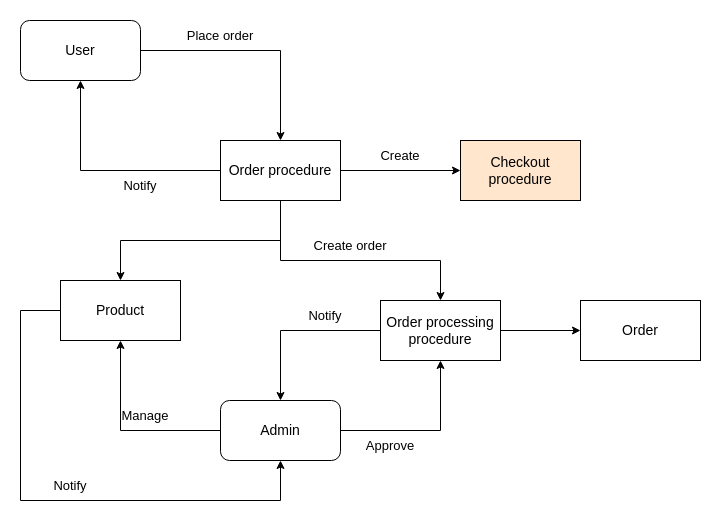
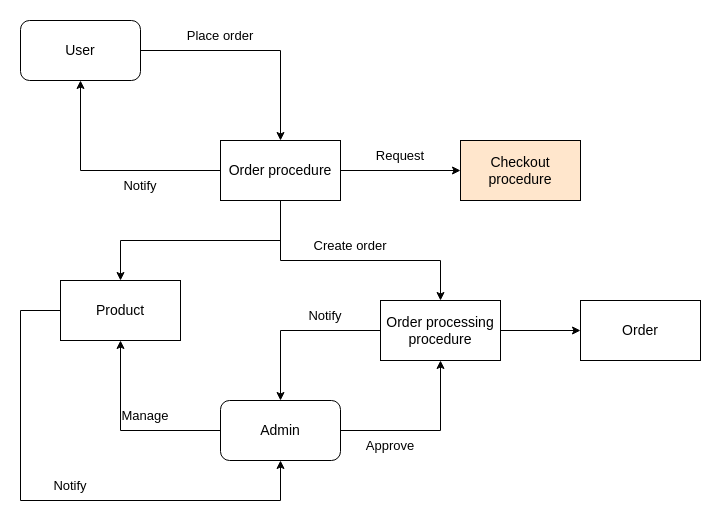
- <mxCell id="10" value="&lt;font style=&quot;font-size: 13px;&quot;&gt;Create&lt;/font&gt;" style="text;html=1;align=center;verticalAlign=middle;whiteSpace=wrap;rounded=0;" vertex="1" parent="1"><mxGeometry x="360" y="140" width="80" height="30" as="geometry" /></mxCell>
+ <mxCell id="10" value="&lt;font style=&quot;font-size: 13px;&quot;&gt;Request&lt;/font&gt;" style="text;html=1;align=center;verticalAlign=middle;whiteSpace=wrap;rounded=0;" vertex="1" parent="1"><mxGeometry x="360" y="140" width="80" height="30" as="geometry" /></mxCell>
